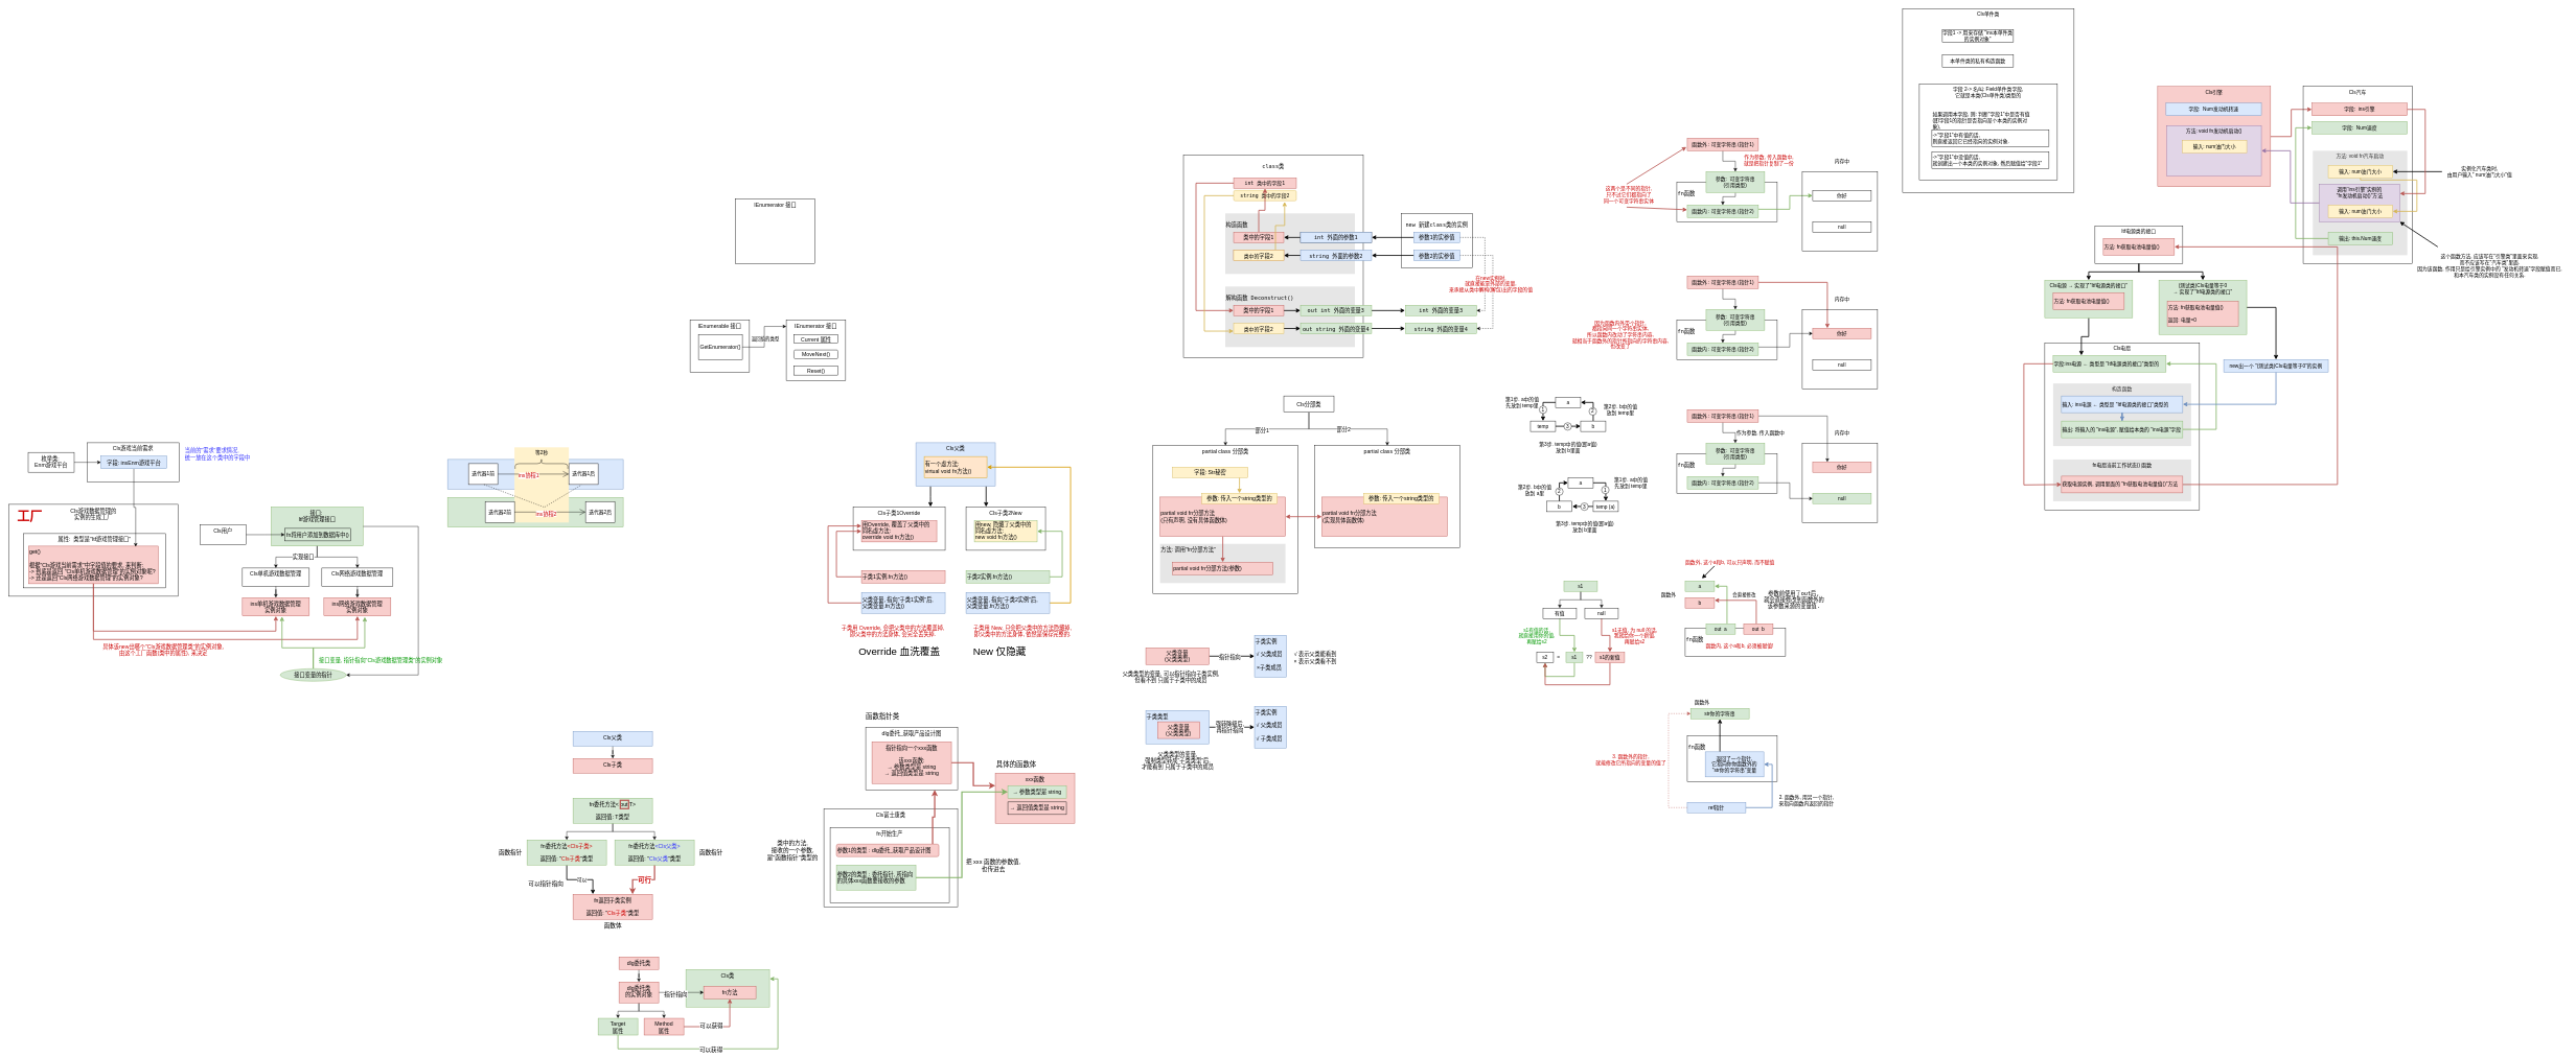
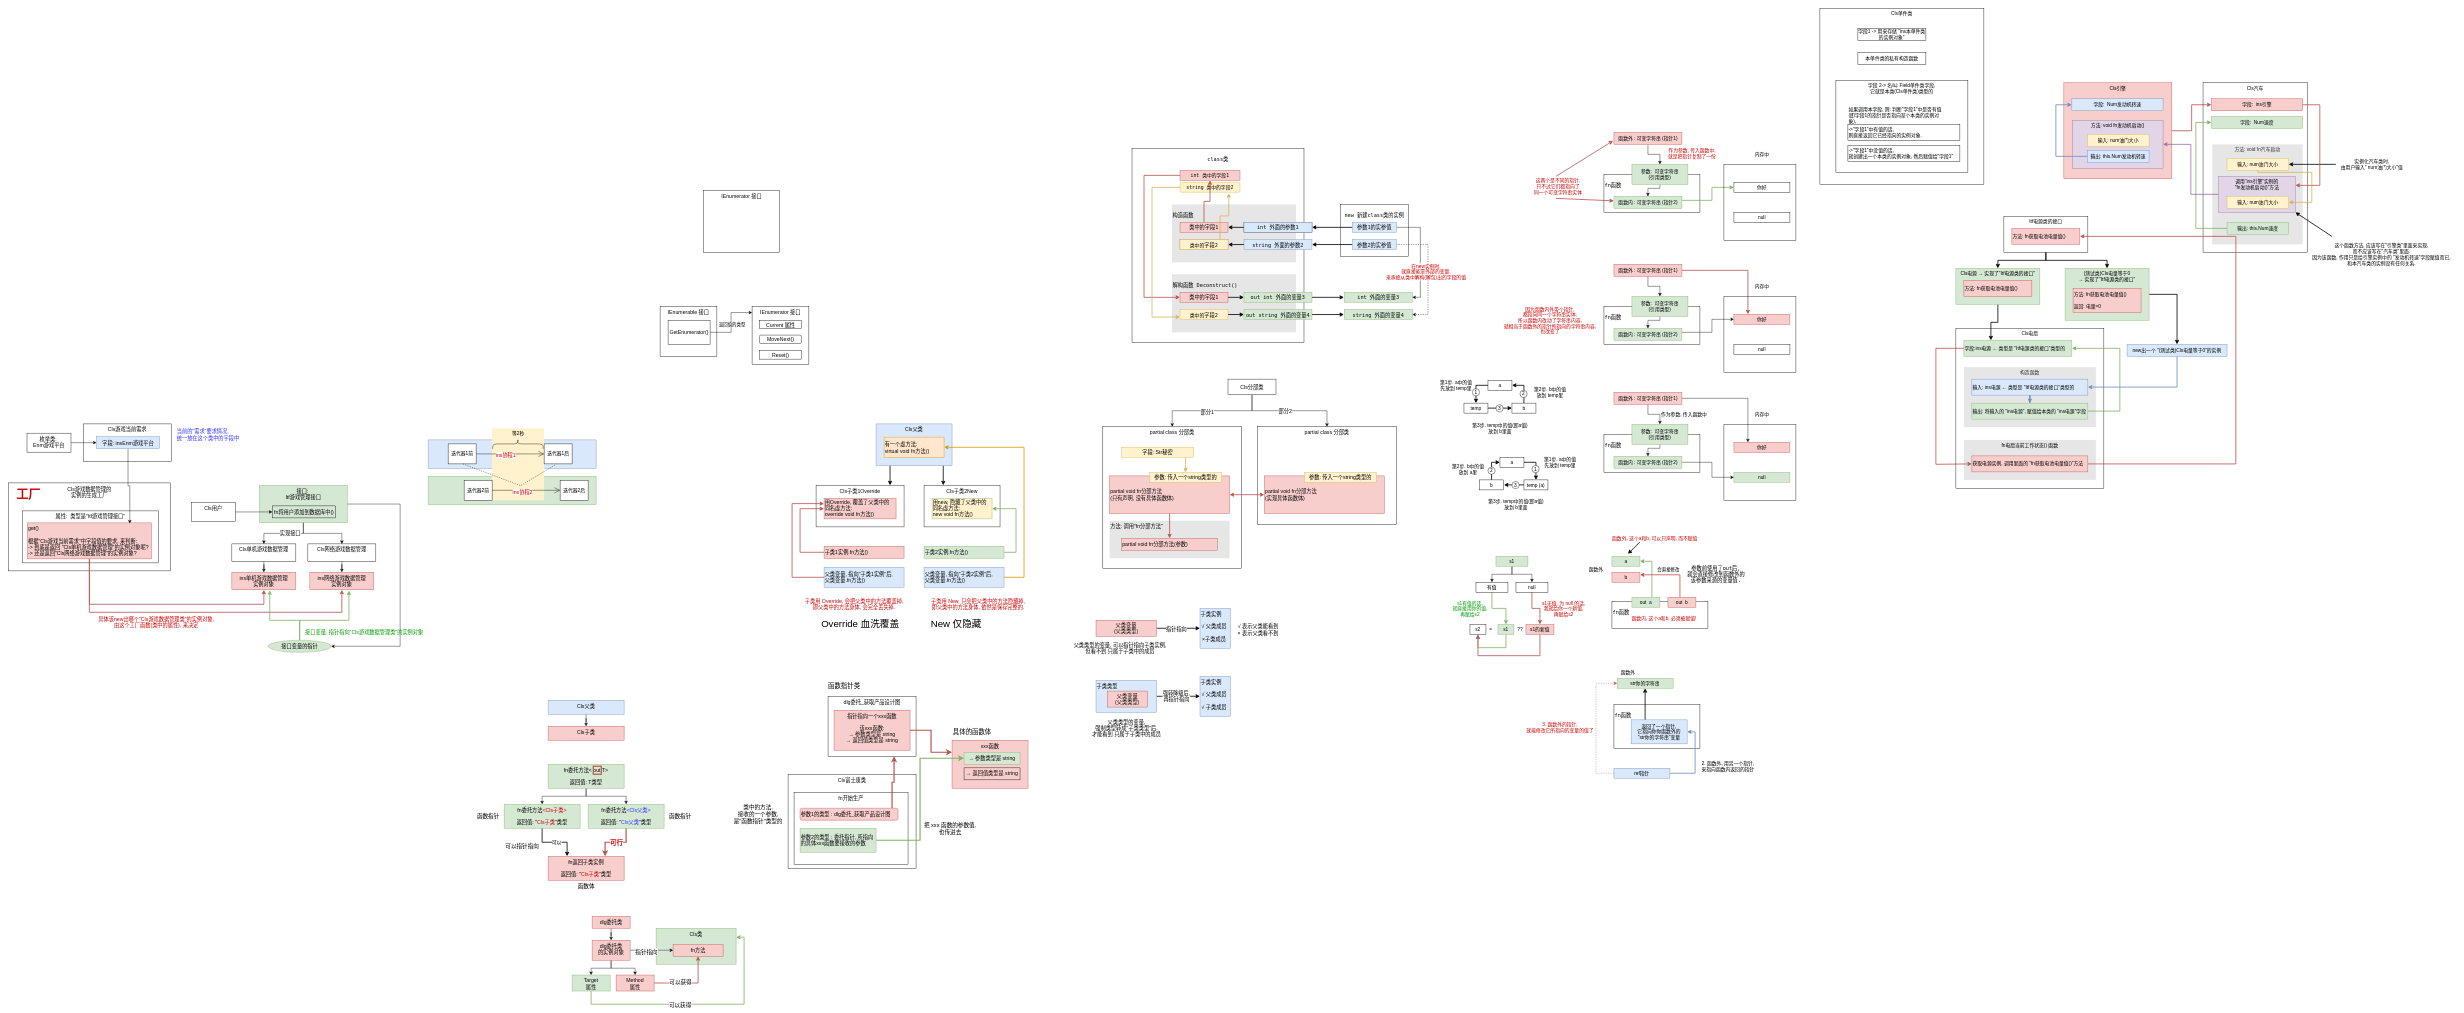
+ <mxCell id="25" style="edgeStyle=orthogonalEdgeStyle;rounded=0;orthogonalLoop=1;jettySize=auto;html=1;entryX=0;entryY=0.5;entryDx=0;entryDy=0;fillColor=#dae8fc;strokeColor=#6c8ebf;strokeWidth=2;" parent="1" source="26" target="22" edge="1"><mxGeometry relative="1" as="geometry"><Array as="points"><mxPoint x="5140" y="390" /><mxPoint x="5140" y="261" /></Array></mxGeometry></mxCell>
+ <mxCell id="26" value="输出:&amp;nbsp;this.Num发动机转速" style="rounded=0;whiteSpace=wrap;html=1;fillColor=#dae8fc;strokeColor=#6c8ebf;" parent="1" vertex="1"><mxGeometry x="5219" y="375" width="154" height="30" as="geometry" /></mxCell>
- <mxCell id="196" style="edgeStyle=orthogonalEdgeStyle;rounded=0;orthogonalLoop=1;jettySize=auto;html=1;entryX=1;entryY=0.5;entryDx=0;entryDy=0;strokeWidth=1;fontSize=12;fontColor=#CC0000;dashed=1;" parent="1" source="197" target="192" edge="1"><mxGeometry relative="1" as="geometry"><Array as="points"><mxPoint x="3551" y="568" /><mxPoint x="3551" y="743" /></Array></mxGeometry></mxCell>
+ <mxCell id="196" style="edgeStyle=orthogonalEdgeStyle;rounded=0;orthogonalLoop=1;jettySize=auto;html=1;entryX=1;entryY=0.5;entryDx=0;entryDy=0;strokeWidth=1;fontSize=12;fontColor=#CC0000;dashed=0;" parent="1" source="197" target="192" edge="1"><mxGeometry relative="1" as="geometry"><Array as="points"><mxPoint x="3551" y="568" /><mxPoint x="3551" y="743" /></Array></mxGeometry></mxCell>
